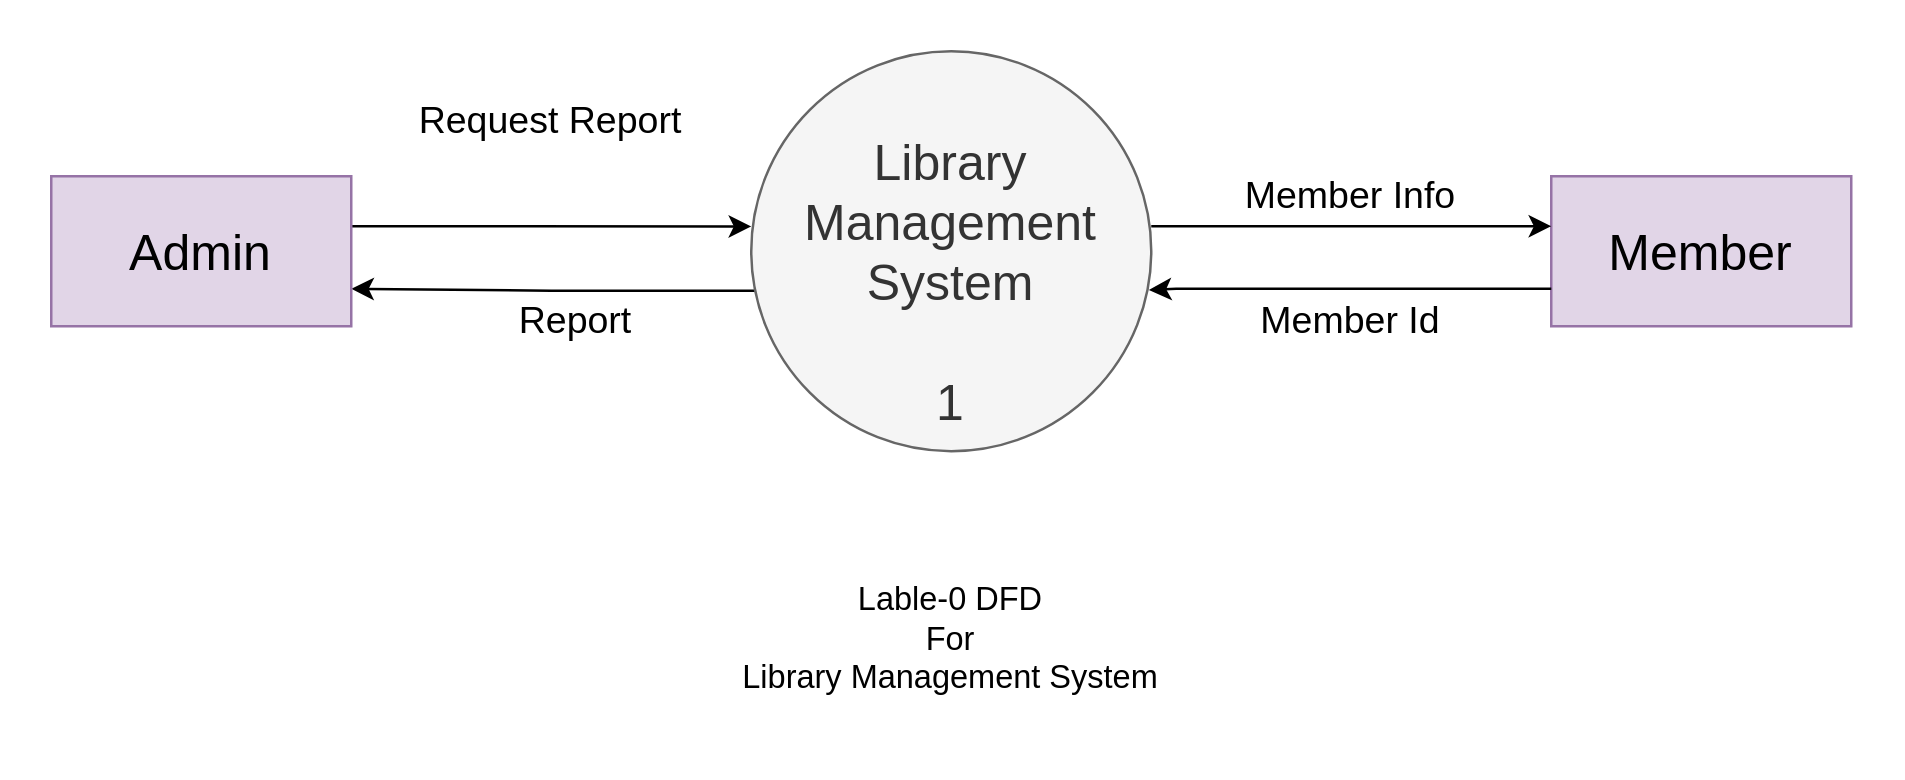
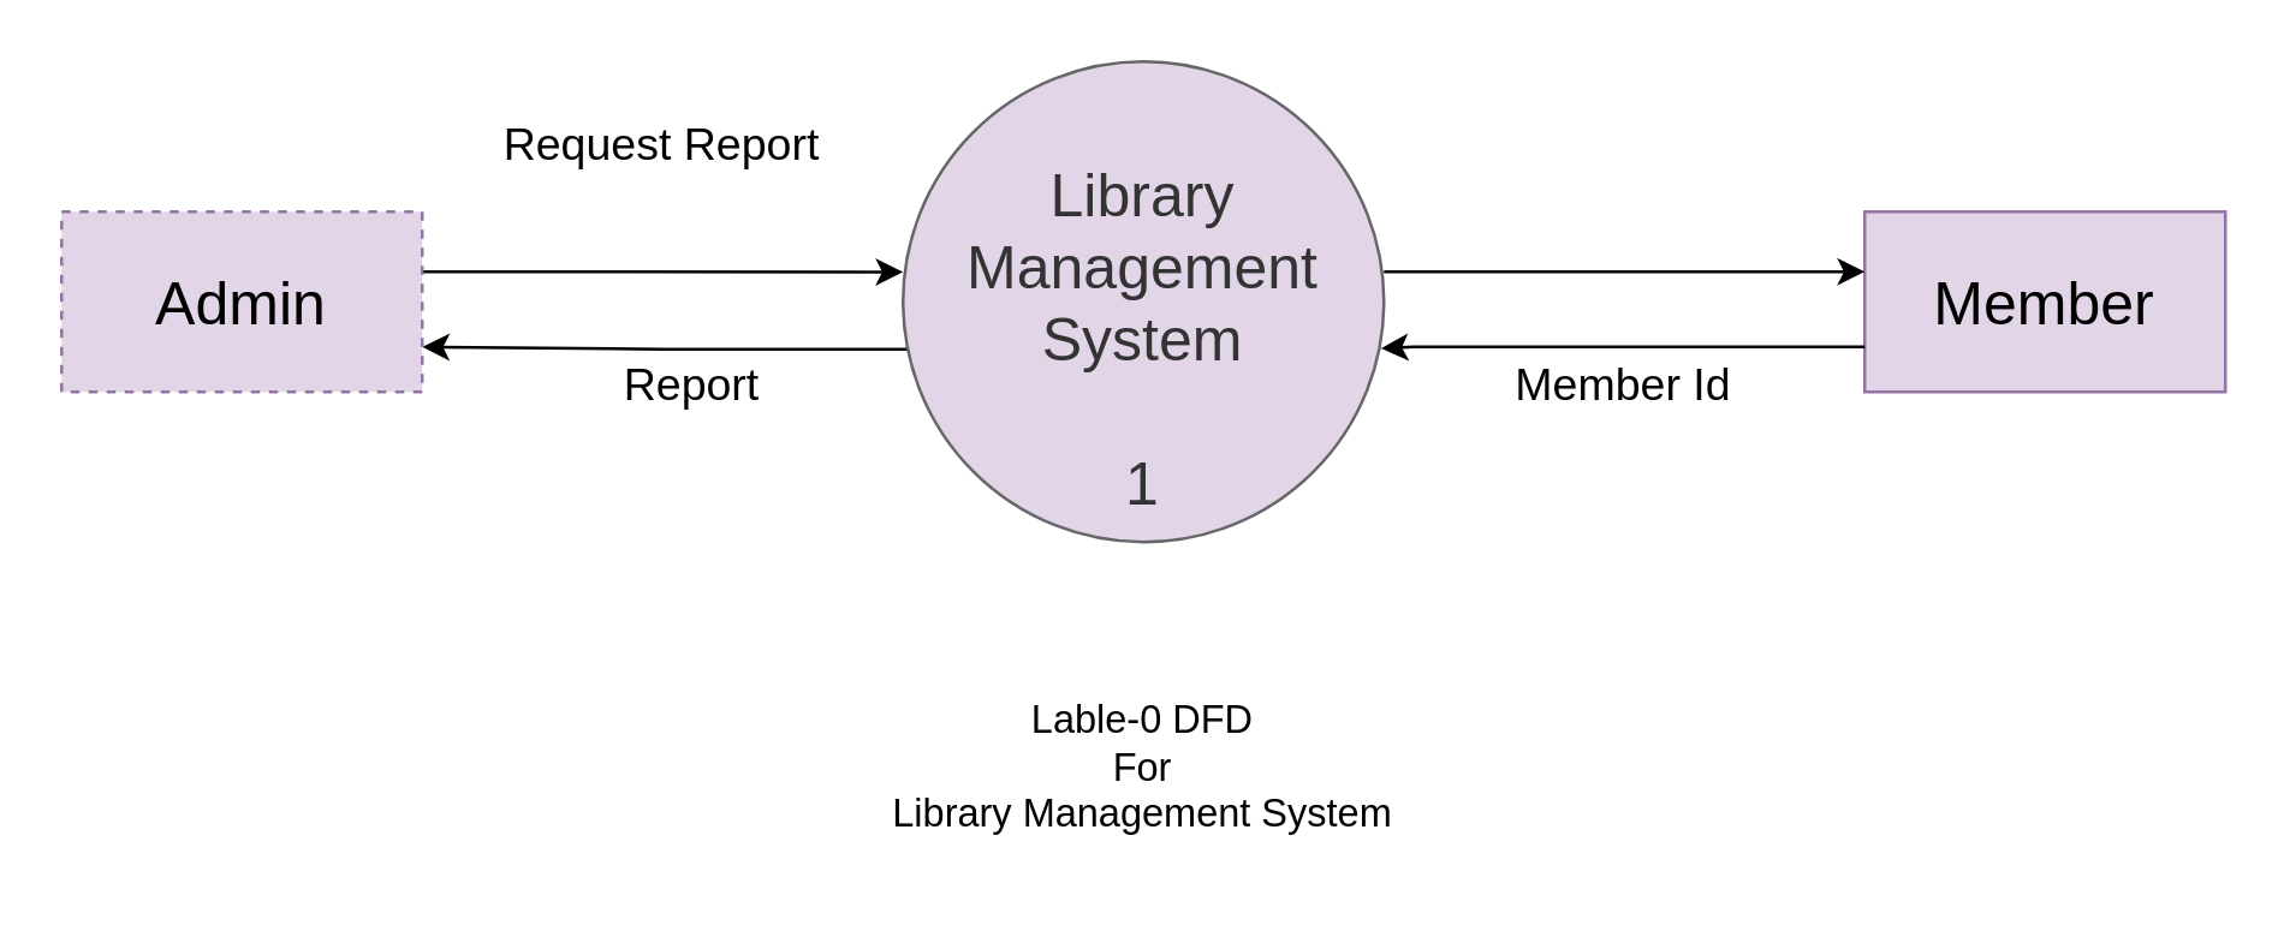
- <mxCell id="11" value="&lt;span style=&quot;font-size: 15px&quot;&gt;Member Info&lt;/span&gt;" style="text;html=1;strokeColor=none;fillColor=none;align=center;verticalAlign=middle;whiteSpace=wrap;rounded=0;fontSize=20;" parent="1" vertex="1"><mxGeometry x="480" y="60" width="120" height="30" as="geometry" /></mxCell>
- <mxCell id="5" value="Admin" style="rounded=0;whiteSpace=wrap;html=1;fontSize=20;fillColor=#e1d5e7;strokeColor=#9673a6;" parent="1" vertex="1"><mxGeometry x="20" y="70" width="120" height="60" as="geometry" /></mxCell>
+ <mxCell id="5" value="Admin" style="rounded=0;whiteSpace=wrap;html=1;fontSize=20;fillColor=#e1d5e7;strokeColor=#9673a6;dashed=1;" parent="1" vertex="1"><mxGeometry x="20" y="70" width="120" height="60" as="geometry" /></mxCell>
- <mxCell id="3" value="&lt;font style=&quot;font-size: 20px&quot;&gt;&lt;br&gt;Library Management System&lt;br&gt;&lt;br&gt;1&lt;br&gt;&lt;/font&gt;" style="ellipse;whiteSpace=wrap;html=1;aspect=fixed;fillColor=#f5f5f5;strokeColor=#666666;fontColor=#333333;" parent="1" vertex="1"><mxGeometry x="300" y="20" width="160" height="160" as="geometry" /></mxCell>
+ <mxCell id="3" value="&lt;font style=&quot;font-size: 20px&quot;&gt;&lt;br&gt;Library Management System&lt;br&gt;&lt;br&gt;1&lt;br&gt;&lt;/font&gt;" style="ellipse;whiteSpace=wrap;html=1;aspect=fixed;fillColor=#e1d5e7;strokeColor=#666666;fontColor=#333333;" parent="1" vertex="1"><mxGeometry x="300" y="20" width="160" height="160" as="geometry" /></mxCell>
